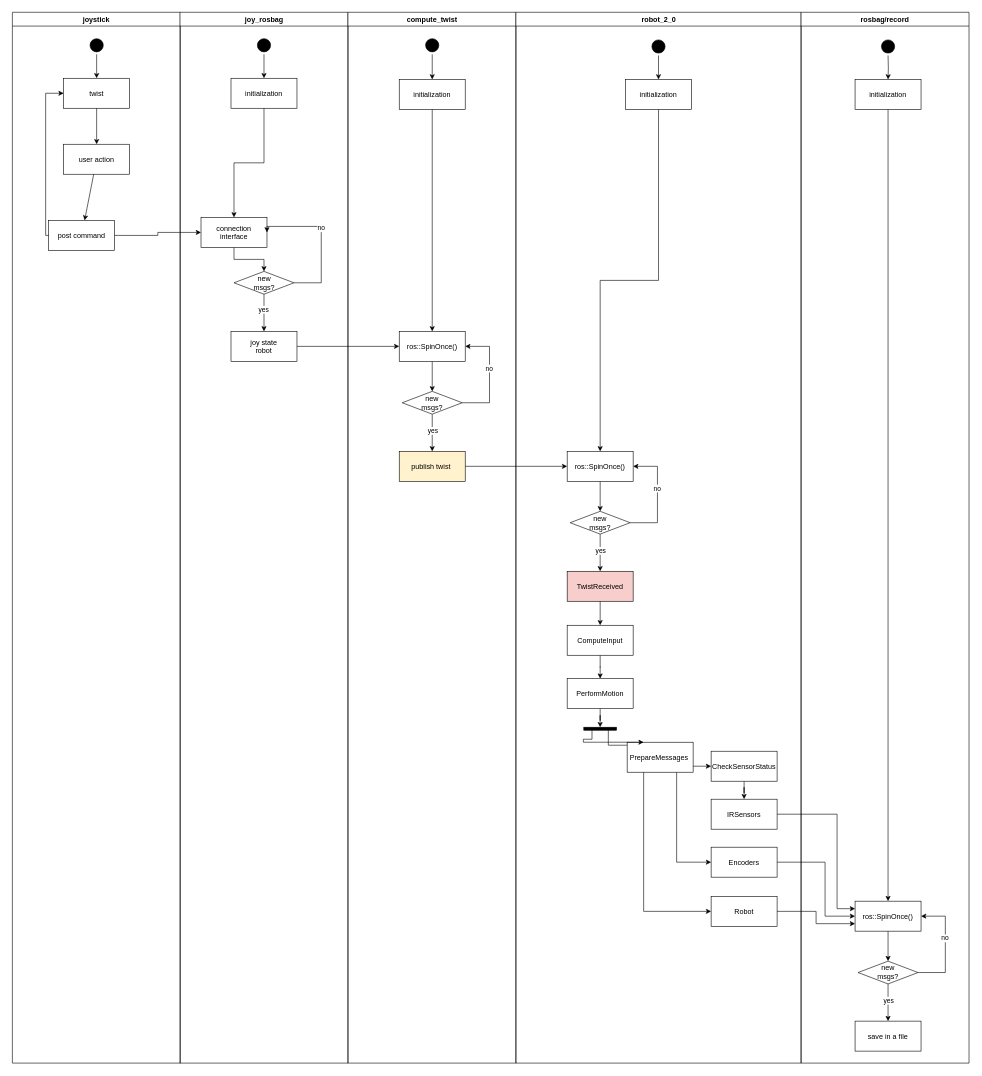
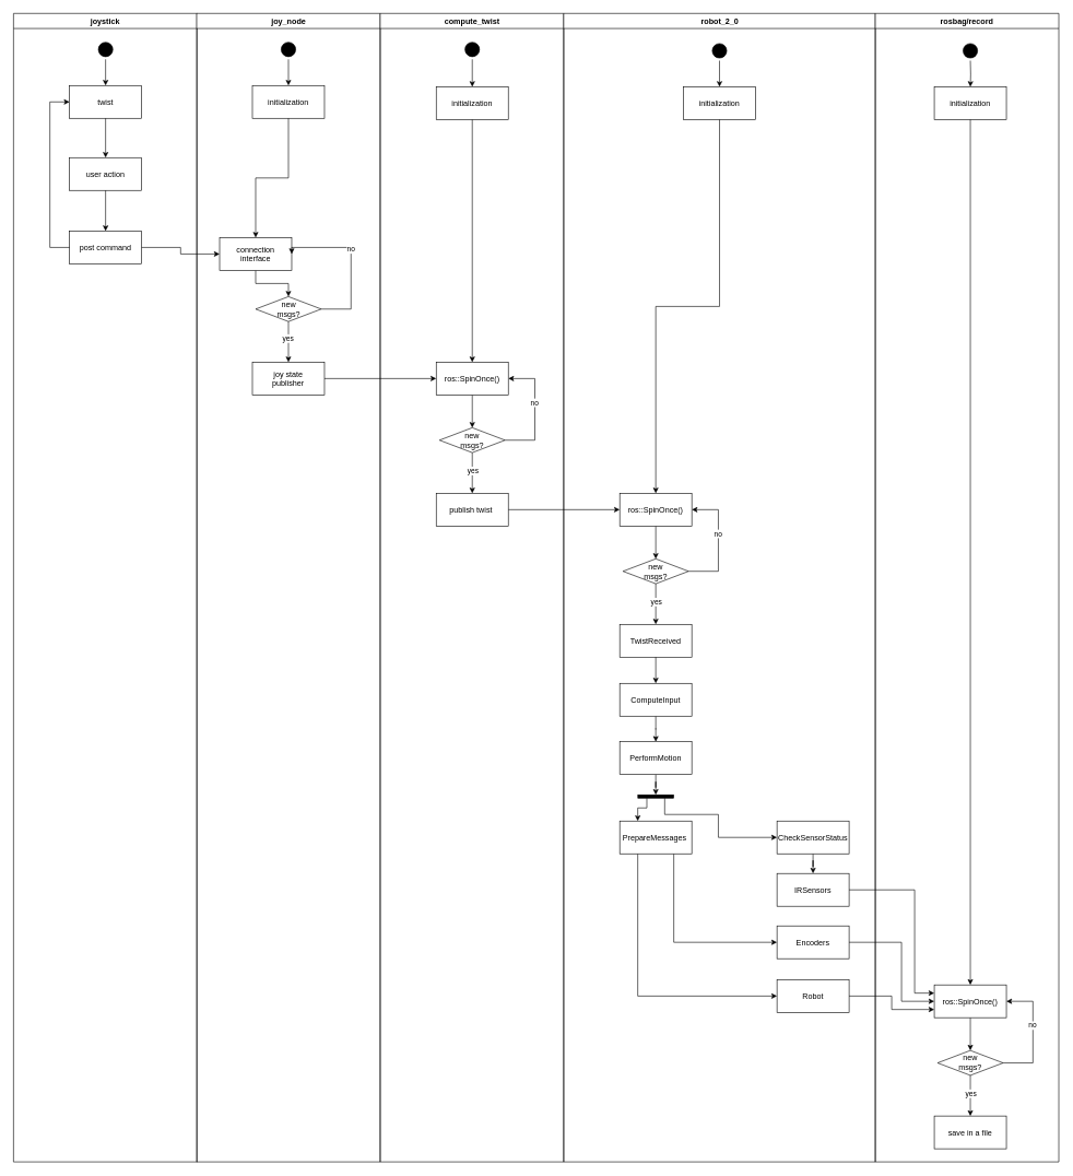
- <mxCell id="11" value="joy_rosbag" style="swimlane;whiteSpace=wrap" parent="1" vertex="1"><mxGeometry x="299.5" y="20" width="280" height="1752" as="geometry" /></mxCell>
+ <mxCell id="11" value="joy_node" style="swimlane;whiteSpace=wrap" parent="1" vertex="1"><mxGeometry x="299.5" y="20" width="280" height="1752" as="geometry" /></mxCell>
- <mxCell id="8" value="post command" style="" vertex="1" parent="2"><mxGeometry x="60.5" y="347" width="110" height="50" as="geometry" /></mxCell>
+ <mxCell id="8" value="post command" style="" vertex="1" parent="2"><mxGeometry x="85.5" y="332" width="110" height="50" as="geometry" /></mxCell>
- <mxCell id="65" value="joy state&#10;robot" style="" vertex="1" parent="1"><mxGeometry x="384.5" y="552" width="110" height="50" as="geometry" /></mxCell>
+ <mxCell id="65" value="joy state&#10;publisher" style="" vertex="1" parent="1"><mxGeometry x="384.5" y="552" width="110" height="50" as="geometry" /></mxCell>
- <mxCell id="78" value="publish twist " style="fillColor=#fff2cc;" vertex="1" parent="1"><mxGeometry x="665" y="752" width="110" height="50" as="geometry" /></mxCell>
+ <mxCell id="78" value="publish twist " style="" vertex="1" parent="1"><mxGeometry x="665" y="752" width="110" height="50" as="geometry" /></mxCell>
- <mxCell id="30" value="TwistReceived" style="fillColor=#f8cecc;" vertex="1" parent="19"><mxGeometry x="85.5" y="932" width="110" height="50" as="geometry" /></mxCell>
+ <mxCell id="30" value="TwistReceived" style="" vertex="1" parent="19"><mxGeometry x="85.5" y="932" width="110" height="50" as="geometry" /></mxCell>
- <mxCell id="84" value="PrepareMessages " style="" vertex="1" parent="1"><mxGeometry x="1045" y="1237" width="110" height="50" as="geometry" /></mxCell>
+ <mxCell id="84" value="PrepareMessages " style="" vertex="1" parent="1"><mxGeometry x="945" y="1252" width="110" height="50" as="geometry" /></mxCell>
